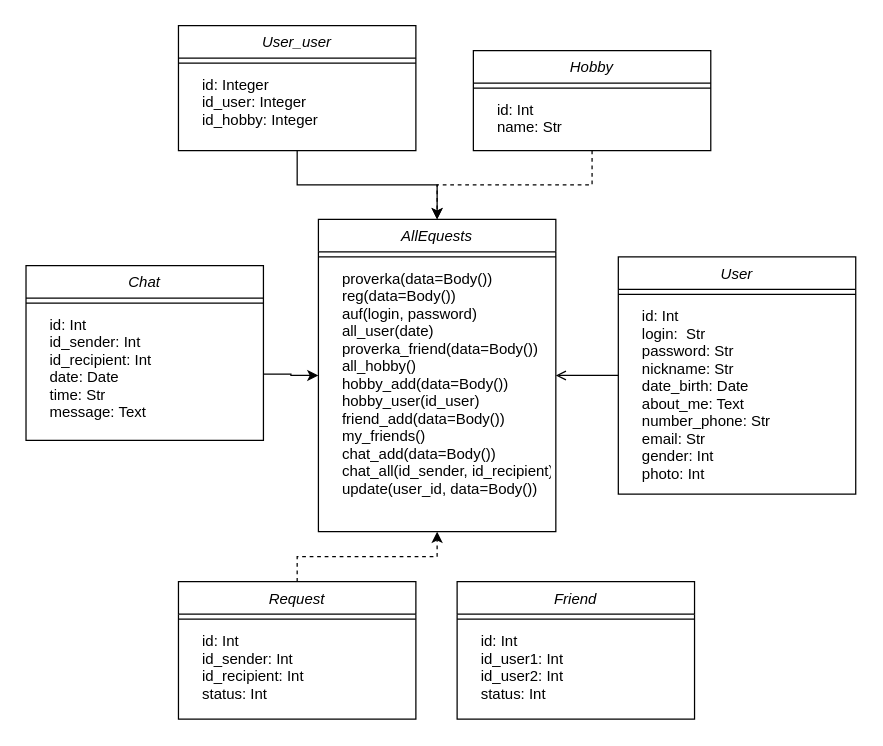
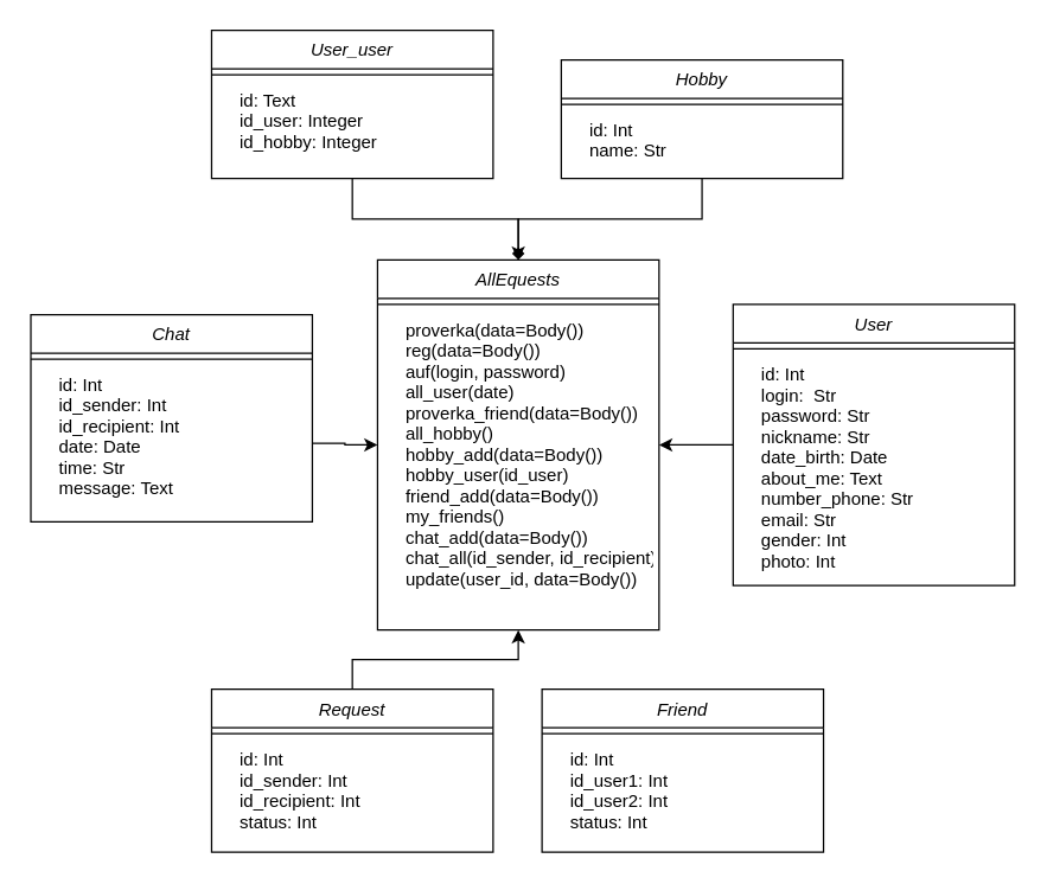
- <mxCell id="26" value="    id: Integer&#10;    id_user: Integer&#10;    id_hobby: Integer" style="text;align=left;verticalAlign=top;spacingLeft=4;spacingRight=4;overflow=hidden;rotatable=0;points=[[0,0.5],[1,0.5]];portConstraint=eastwest;" vertex="1" parent="24"><mxGeometry y="34" width="190" height="66" as="geometry" /></mxCell>
+ <mxCell id="26" value="    id: Text&#10;    id_user: Integer&#10;    id_hobby: Integer" style="text;align=left;verticalAlign=top;spacingLeft=4;spacingRight=4;overflow=hidden;rotatable=0;points=[[0,0.5],[1,0.5]];portConstraint=eastwest;" vertex="1" parent="24"><mxGeometry y="34" width="190" height="66" as="geometry" /></mxCell>
- <mxCell id="23" style="edgeStyle=orthogonalEdgeStyle;rounded=0;orthogonalLoop=1;jettySize=auto;html=1;" edge="1" parent="1" source="24" target="2"><mxGeometry relative="1" as="geometry" /></mxCell>
+ <mxCell id="23" style="edgeStyle=orthogonalEdgeStyle;rounded=0;orthogonalLoop=1;jettySize=auto;html=1;endArrow=diamond;" edge="1" parent="1" source="24" target="2"><mxGeometry relative="1" as="geometry" /></mxCell>
- <mxCell id="16" style="edgeStyle=orthogonalEdgeStyle;rounded=0;orthogonalLoop=1;jettySize=auto;html=1;dashed=1;" edge="1" parent="1" source="17" target="2"><mxGeometry relative="1" as="geometry" /></mxCell>
+ <mxCell id="16" style="edgeStyle=orthogonalEdgeStyle;rounded=0;orthogonalLoop=1;jettySize=auto;html=1;" edge="1" parent="1" source="17" target="2"><mxGeometry relative="1" as="geometry" /></mxCell>
- <mxCell id="5" style="edgeStyle=orthogonalEdgeStyle;rounded=0;orthogonalLoop=1;jettySize=auto;html=1;endArrow=open;" edge="1" parent="1" source="6" target="2"><mxGeometry relative="1" as="geometry" /></mxCell>
+ <mxCell id="5" style="edgeStyle=orthogonalEdgeStyle;rounded=0;orthogonalLoop=1;jettySize=auto;html=1;" edge="1" parent="1" source="6" target="2"><mxGeometry relative="1" as="geometry" /></mxCell>
- <mxCell id="9" style="edgeStyle=orthogonalEdgeStyle;rounded=0;orthogonalLoop=1;jettySize=auto;html=1;dashed=1;" edge="1" parent="1" source="10" target="2"><mxGeometry relative="1" as="geometry" /></mxCell>
+ <mxCell id="9" style="edgeStyle=orthogonalEdgeStyle;rounded=0;orthogonalLoop=1;jettySize=auto;html=1;" edge="1" parent="1" source="10" target="2"><mxGeometry relative="1" as="geometry" /></mxCell>
